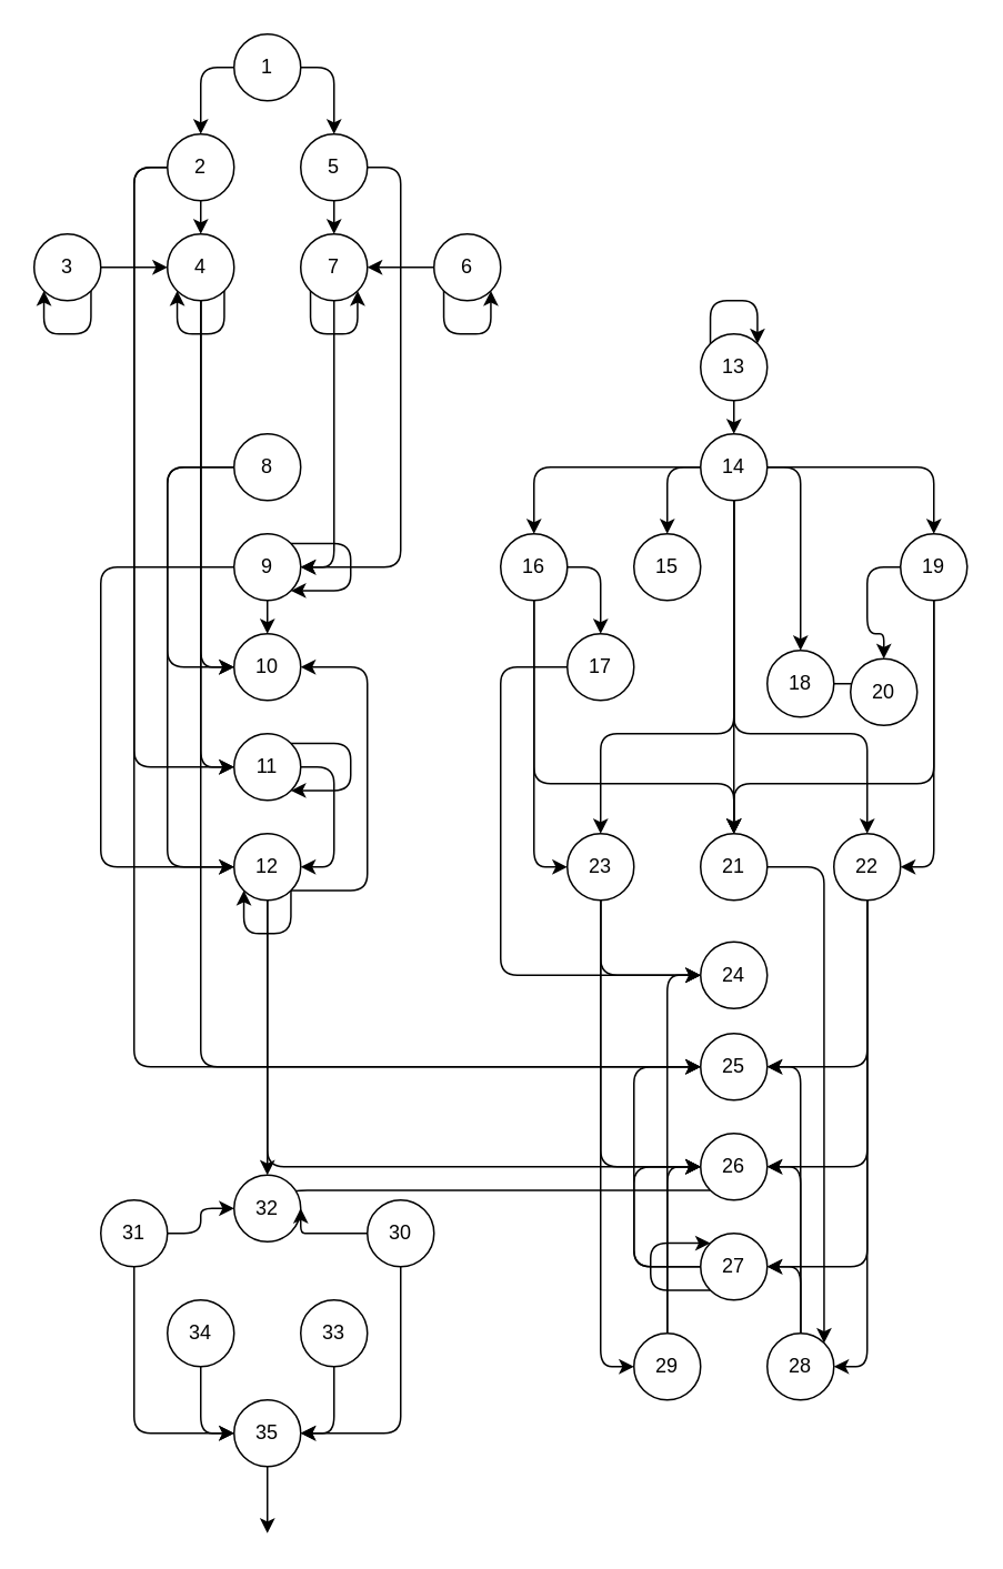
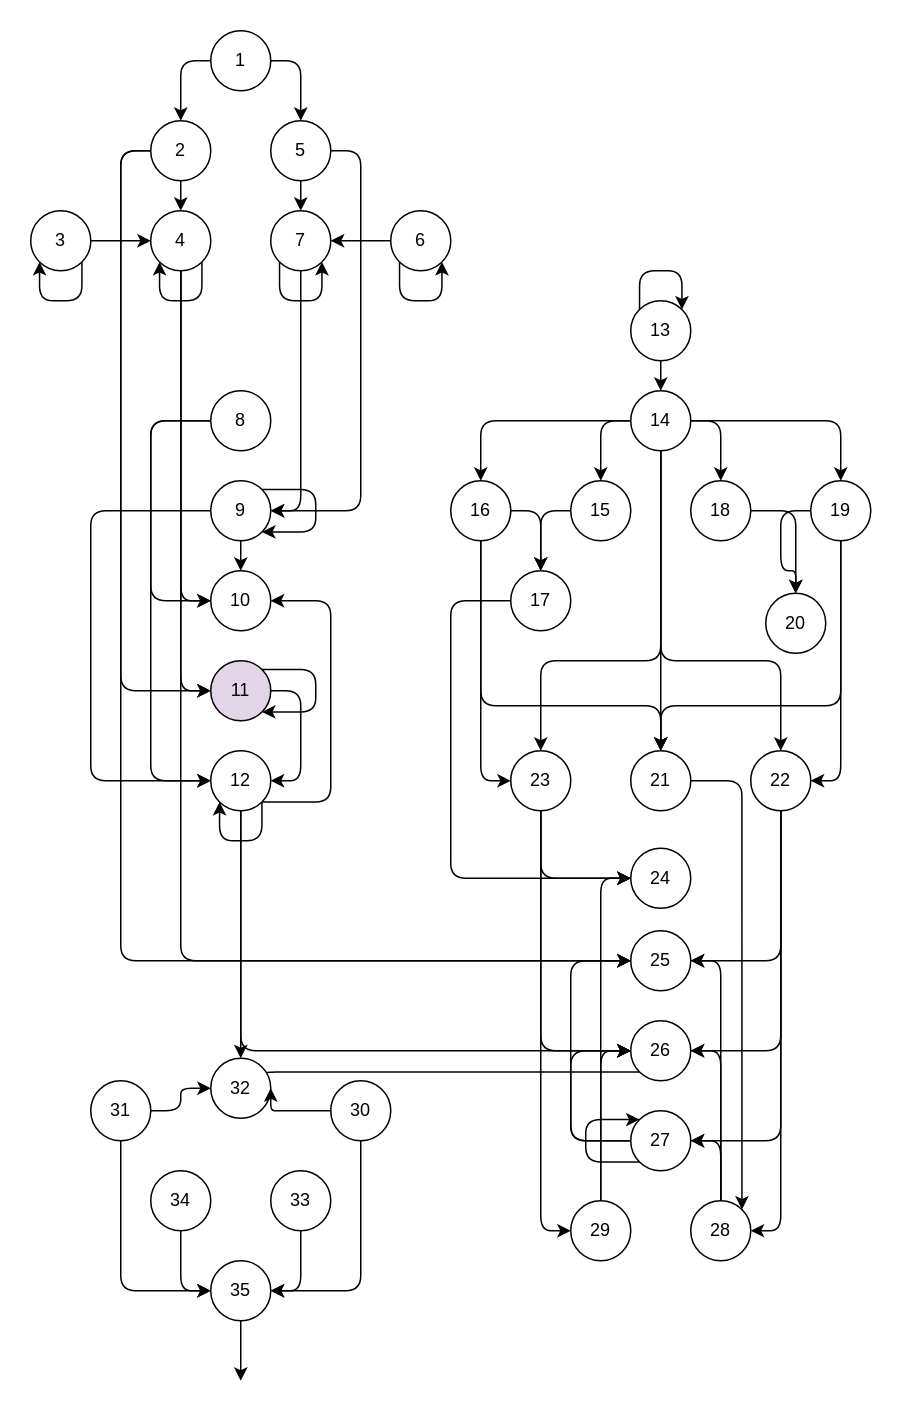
+ <mxCell id="64" style="edgeStyle=orthogonalEdgeStyle;rounded=1;orthogonalLoop=1;jettySize=auto;html=1;exitX=0;exitY=0.5;exitDx=0;exitDy=0;entryX=0.5;entryY=0;entryDx=0;entryDy=0;" edge="1" parent="1" source="65" target="35"><mxGeometry relative="1" as="geometry" /></mxCell>
- <mxCell id="37" value="18" style="ellipse;whiteSpace=wrap;html=1;" parent="1" vertex="1"><mxGeometry x="460" y="390" width="40" height="40" as="geometry" /></mxCell>
+ <mxCell id="37" value="18" style="ellipse;whiteSpace=wrap;html=1;" parent="1" vertex="1"><mxGeometry x="460" y="320" width="40" height="40" as="geometry" /></mxCell>
- <mxCell id="82" value="11" style="ellipse;whiteSpace=wrap;html=1;" vertex="1" parent="1"><mxGeometry x="140" y="440" width="40" height="40" as="geometry" /></mxCell>
+ <mxCell id="82" value="11" style="ellipse;whiteSpace=wrap;html=1;fillColor=#e1d5e7;" vertex="1" parent="1"><mxGeometry x="140" y="440" width="40" height="40" as="geometry" /></mxCell>
